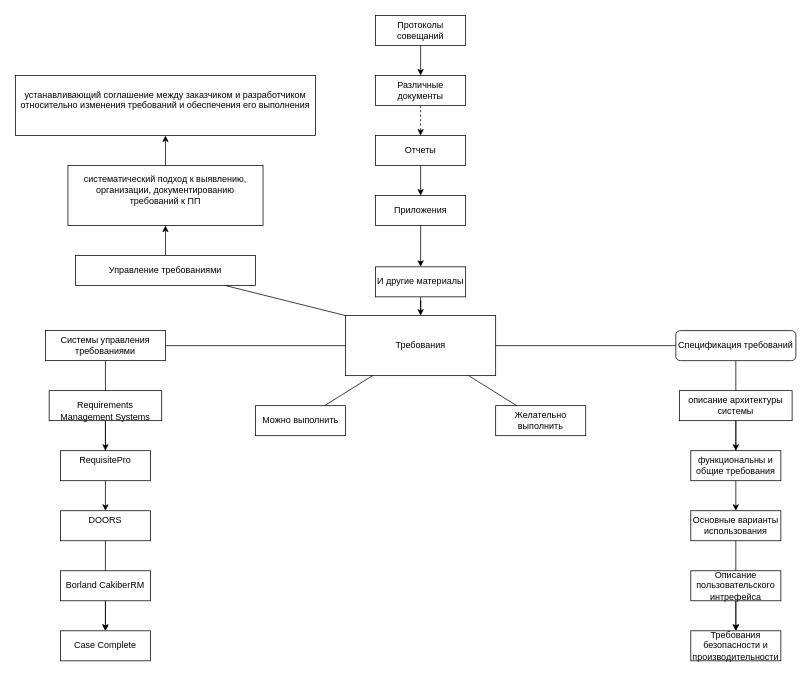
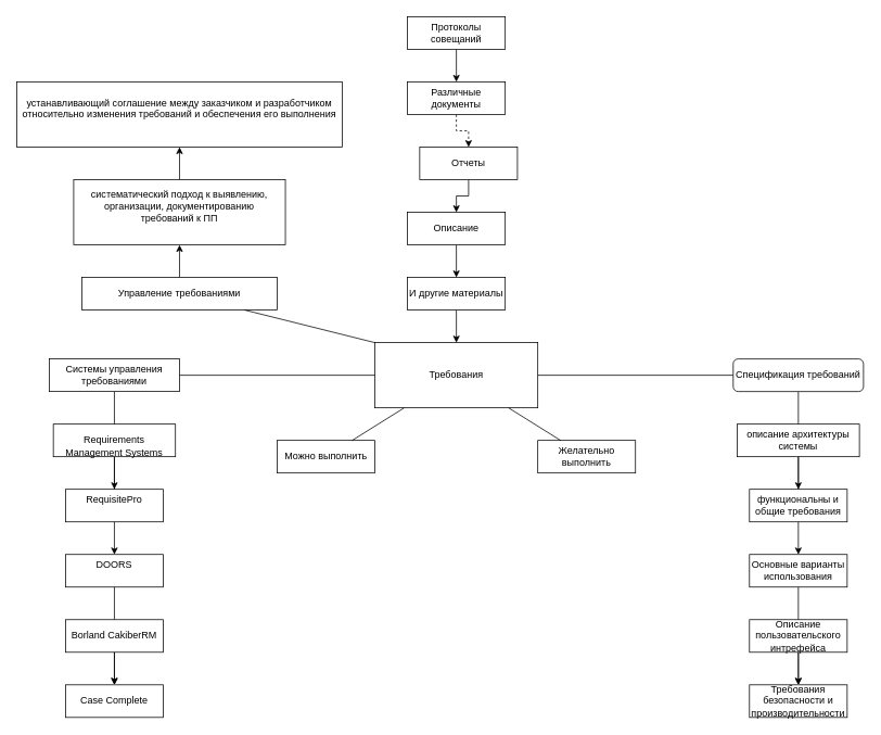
- <mxCell id="8" value="Отчеты" style="rounded=0;whiteSpace=wrap;html=1;" vertex="1" parent="1"><mxGeometry x="500" y="180" width="120" height="40" as="geometry" /></mxCell>
+ <mxCell id="8" value="Отчеты" style="rounded=0;whiteSpace=wrap;html=1;" vertex="1" parent="1"><mxGeometry x="515" y="180" width="120" height="40" as="geometry" /></mxCell>
- <mxCell id="10" value="Приложения" style="rounded=0;whiteSpace=wrap;html=1;" vertex="1" parent="1"><mxGeometry x="500" y="260" width="120" height="40" as="geometry" /></mxCell>
+ <mxCell id="10" value="Описание" style="rounded=0;whiteSpace=wrap;html=1;" vertex="1" parent="1"><mxGeometry x="500" y="260" width="120" height="40" as="geometry" /></mxCell>
- <mxCell id="12" value="И другие материалы" style="rounded=0;whiteSpace=wrap;html=1;" vertex="1" parent="1"><mxGeometry x="500" y="355" width="120" height="40" as="geometry" /></mxCell>
+ <mxCell id="12" value="И другие материалы" style="rounded=0;whiteSpace=wrap;html=1;" vertex="1" parent="1"><mxGeometry x="500" y="340" width="120" height="40" as="geometry" /></mxCell>
